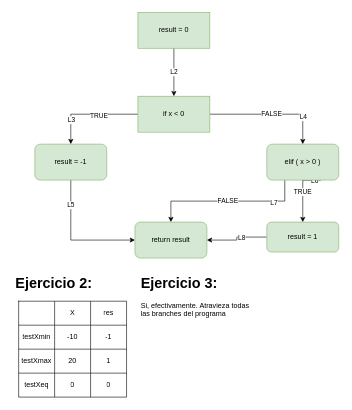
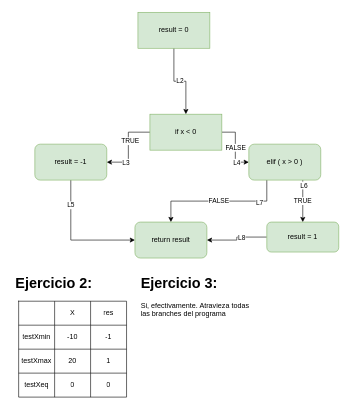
- <mxCell id="9" value="if x &amp;lt; 0" style="whiteSpace=wrap;html=1;rounded=0;fillColor=#d5e8d4;strokeColor=#82b366;" vertex="1" parent="1"><mxGeometry x="229" y="160" width="120" height="60" as="geometry" /></mxCell>
+ <mxCell id="9" value="if x &amp;lt; 0" style="whiteSpace=wrap;html=1;rounded=0;fillColor=#d5e8d4;strokeColor=#82b366;" vertex="1" parent="1"><mxGeometry x="249" y="190" width="120" height="60" as="geometry" /></mxCell>
- <mxCell id="14" value="elif ( x &amp;gt; 0 )" style="rounded=1;whiteSpace=wrap;html=1;fillColor=#d5e8d4;strokeColor=#82b366;" vertex="1" parent="1"><mxGeometry x="444" y="240" width="120" height="60" as="geometry" /></mxCell>
+ <mxCell id="14" value="elif ( x &amp;gt; 0 )" style="rounded=1;whiteSpace=wrap;html=1;fillColor=#d5e8d4;strokeColor=#82b366;" vertex="1" parent="1"><mxGeometry x="414" y="240" width="120" height="60" as="geometry" /></mxCell>
